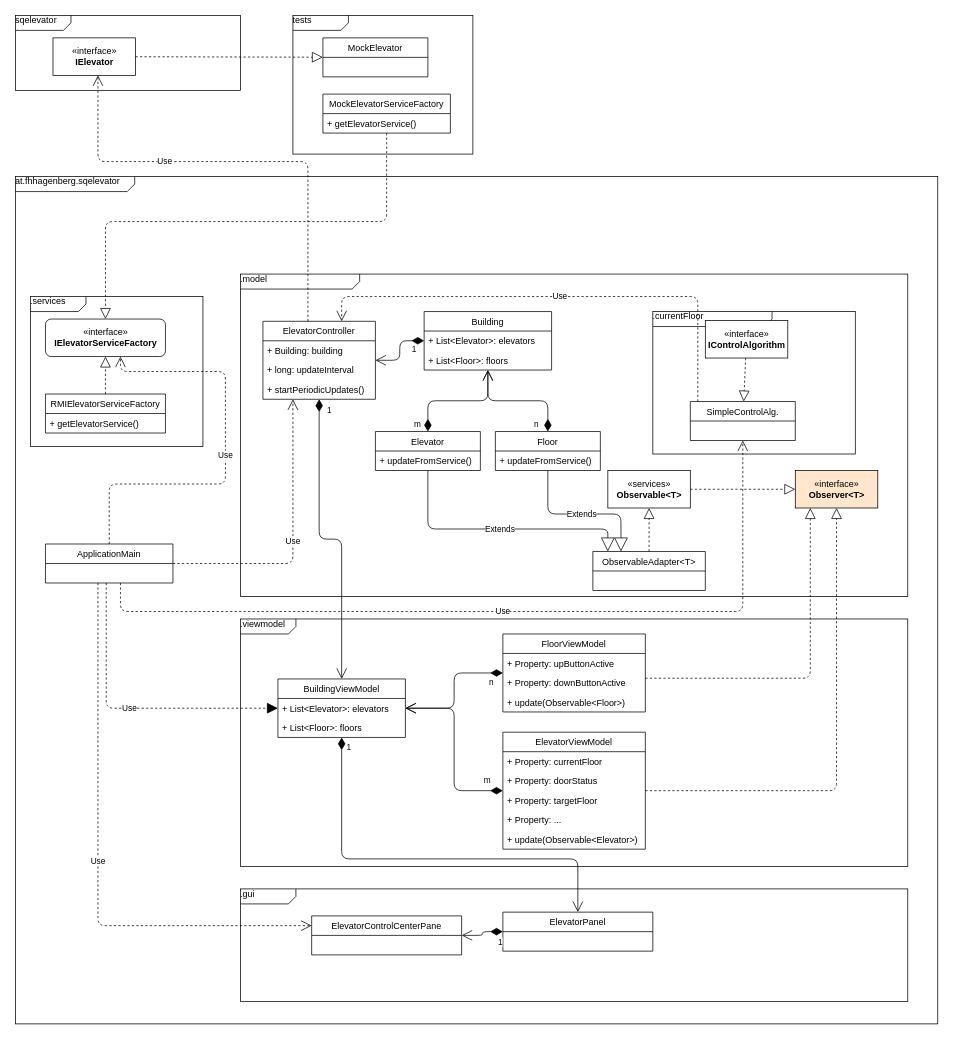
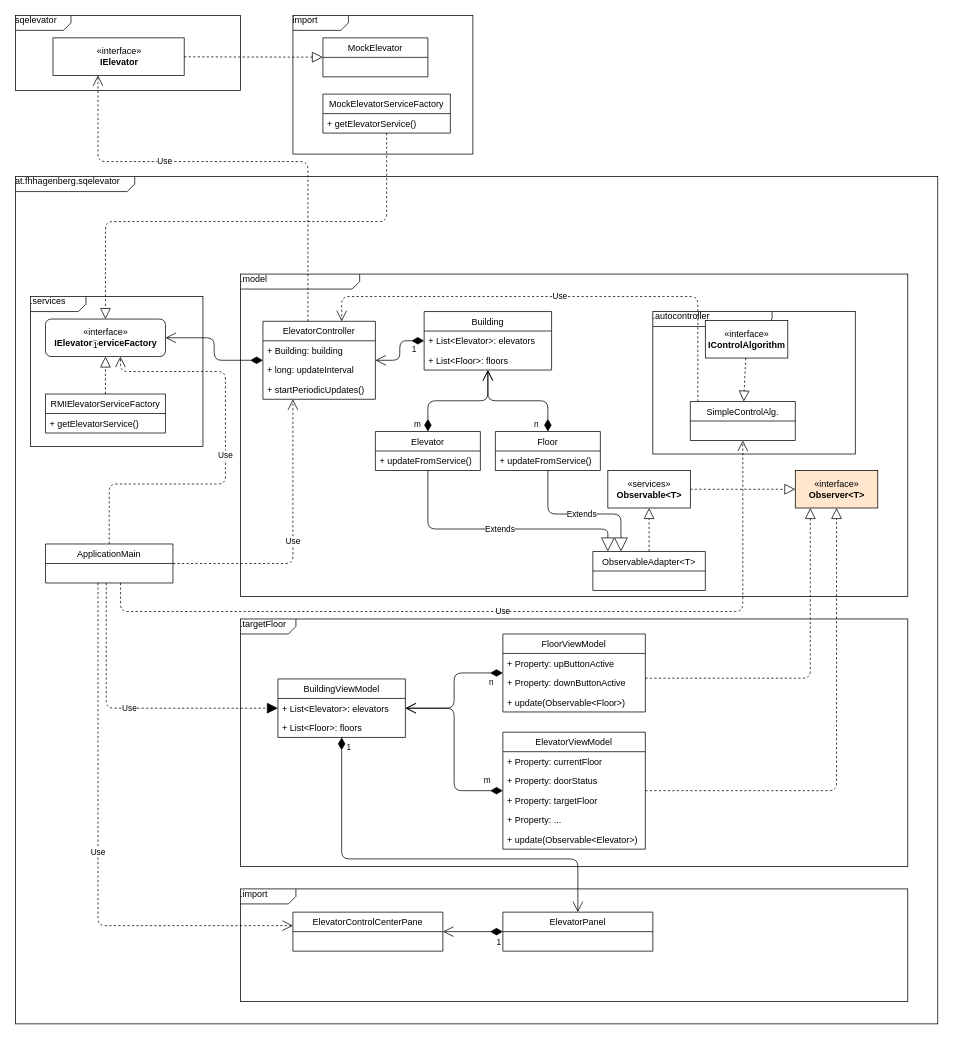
- <mxCell id="74" value="tests" style="html=1;shape=mxgraph.sysml.package;xSize=90;align=left;spacingLeft=10;overflow=fill;strokeWidth=1;recursiveResize=0;labelX=74;" vertex="1" parent="1"><mxGeometry x="390" y="20" width="240" height="185" as="geometry" /></mxCell>
+ <mxCell id="74" value="import" style="html=1;shape=mxgraph.sysml.package;xSize=90;align=left;spacingLeft=10;overflow=fill;strokeWidth=1;recursiveResize=0;labelX=74;" vertex="1" parent="1"><mxGeometry x="390" y="20" width="240" height="185" as="geometry" /></mxCell>
- <mxCell id="4" value="«interface»&lt;br&gt;&lt;b&gt;IElevator&lt;/b&gt;" style="html=1;" vertex="1" parent="2"><mxGeometry x="50" y="30" width="110" height="50" as="geometry" /></mxCell>
+ <mxCell id="4" value="«interface»&lt;br&gt;&lt;b&gt;IElevator&lt;/b&gt;" style="html=1;" vertex="1" parent="2"><mxGeometry x="50" y="30" width="175" height="50" as="geometry" /></mxCell>
- <mxCell id="18" value=".currentFloor" style="html=1;shape=mxgraph.sysml.package;xSize=90;align=left;spacingLeft=10;overflow=fill;strokeWidth=1;recursiveResize=0;labelX=159;verticalAlign=middle;" vertex="1" parent="7"><mxGeometry x="550" y="50" width="270" height="190" as="geometry" /></mxCell>
+ <mxCell id="18" value=".autocontroller" style="html=1;shape=mxgraph.sysml.package;xSize=90;align=left;spacingLeft=10;overflow=fill;strokeWidth=1;recursiveResize=0;labelX=159;verticalAlign=middle;" vertex="1" parent="7"><mxGeometry x="550" y="50" width="270" height="190" as="geometry" /></mxCell>
- <mxCell id="65" value="1" style="endArrow=open;html=1;endSize=12;startArrow=diamondThin;startSize=14;startFill=1;edgeStyle=orthogonalEdgeStyle;align=left;verticalAlign=bottom;" edge="1" parent="5" source="23" target="38"><mxGeometry x="-0.037" y="164" relative="1" as="geometry"><mxPoint x="265" y="229" as="sourcePoint" /><mxPoint x="190" y="229" as="targetPoint" /><mxPoint x="1" y="1" as="offset" /></mxGeometry></mxCell>
+ <mxCell id="65" value="1" style="endArrow=open;html=1;endSize=12;startArrow=diamondThin;startSize=14;startFill=1;edgeStyle=orthogonalEdgeStyle;align=left;verticalAlign=bottom;" edge="1" parent="5" source="23" target="60"><mxGeometry x="-0.037" y="164" relative="1" as="geometry"><mxPoint x="265" y="229" as="sourcePoint" /><mxPoint x="190" y="229" as="targetPoint" /><mxPoint x="1" y="1" as="offset" /></mxGeometry></mxCell>
- <mxCell id="36" value=".viewmodel" style="html=1;shape=mxgraph.sysml.package;xSize=90;align=left;spacingLeft=10;overflow=fill;strokeWidth=1;recursiveResize=0;labelX=74;" vertex="1" parent="5"><mxGeometry x="300" y="590" width="890" height="330" as="geometry" /></mxCell>
+ <mxCell id="36" value=".targetFloor" style="html=1;shape=mxgraph.sysml.package;xSize=90;align=left;spacingLeft=10;overflow=fill;strokeWidth=1;recursiveResize=0;labelX=74;" vertex="1" parent="5"><mxGeometry x="300" y="590" width="890" height="330" as="geometry" /></mxCell>
- <mxCell id="53" value=".gui" style="html=1;shape=mxgraph.sysml.package;xSize=90;align=left;spacingLeft=10;overflow=fill;strokeWidth=1;recursiveResize=0;labelX=74;" vertex="1" parent="5"><mxGeometry x="300" y="950" width="890" height="150" as="geometry" /></mxCell>
+ <mxCell id="53" value=".import" style="html=1;shape=mxgraph.sysml.package;xSize=90;align=left;spacingLeft=10;overflow=fill;strokeWidth=1;recursiveResize=0;labelX=74;" vertex="1" parent="5"><mxGeometry x="300" y="950" width="890" height="150" as="geometry" /></mxCell>
- <mxCell id="55" value="ElevatorControlCenterPane" style="swimlane;fontStyle=0;childLayout=stackLayout;horizontal=1;startSize=26;fillColor=none;horizontalStack=0;resizeParent=1;resizeParentMax=0;resizeLast=0;collapsible=1;marginBottom=0;" vertex="1" parent="53"><mxGeometry x="95" y="36" width="200" height="52" as="geometry" /></mxCell>
+ <mxCell id="55" value="ElevatorControlCenterPane" style="swimlane;fontStyle=0;childLayout=stackLayout;horizontal=1;startSize=26;fillColor=none;horizontalStack=0;resizeParent=1;resizeParentMax=0;resizeLast=0;collapsible=1;marginBottom=0;" vertex="1" parent="53"><mxGeometry x="70" y="31" width="200" height="52" as="geometry" /></mxCell>
